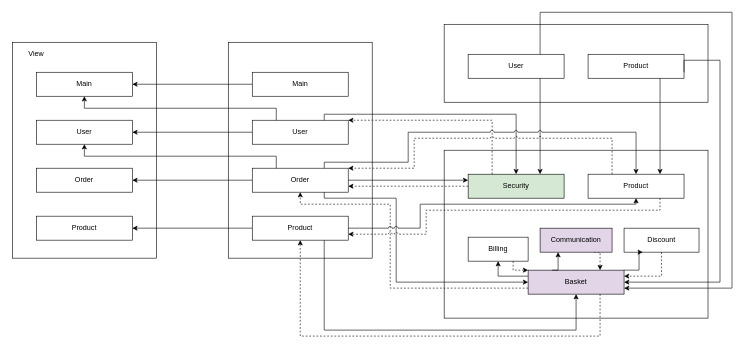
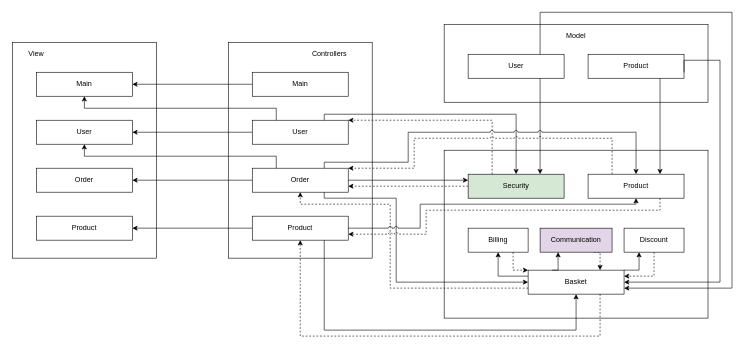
+ <mxCell id="44" value="Model" style="text;html=1;strokeColor=none;fillColor=none;align=center;verticalAlign=middle;whiteSpace=wrap;rounded=0;" vertex="1" parent="42"><mxGeometry x="40" y="10" width="360" height="20" as="geometry" /></mxCell>
+ <mxCell id="18" value="&lt;div align=&quot;right&quot;&gt;Controllers&lt;/div&gt;" style="text;html=1;strokeColor=none;fillColor=none;align=right;verticalAlign=middle;whiteSpace=wrap;rounded=0;" vertex="1" parent="16"><mxGeometry x="40" y="10" width="160" height="20" as="geometry" /></mxCell>
- <mxCell id="8" value="Discount" style="rounded=0;whiteSpace=wrap;html=1;" vertex="1" parent="2"><mxGeometry x="300" y="140" width="125" height="40" as="geometry" /></mxCell>
+ <mxCell id="8" value="Discount" style="rounded=0;whiteSpace=wrap;html=1;" vertex="1" parent="2"><mxGeometry x="300" y="140" width="100" height="40" as="geometry" /></mxCell>
- <mxCell id="10" value="Billing" style="rounded=0;whiteSpace=wrap;html=1;" vertex="1" parent="2"><mxGeometry x="40" y="155" width="100" height="40" as="geometry" /></mxCell>
+ <mxCell id="10" value="Billing" style="rounded=0;whiteSpace=wrap;html=1;" vertex="1" parent="2"><mxGeometry x="40" y="140" width="100" height="40" as="geometry" /></mxCell>
- <mxCell id="6" value="Basket" style="rounded=0;whiteSpace=wrap;html=1;fillColor=#e1d5e7;" vertex="1" parent="2"><mxGeometry x="140" y="210" width="160" height="40" as="geometry" /></mxCell>
+ <mxCell id="6" value="Basket" style="rounded=0;whiteSpace=wrap;html=1;" vertex="1" parent="2"><mxGeometry x="140" y="210" width="160" height="40" as="geometry" /></mxCell>
